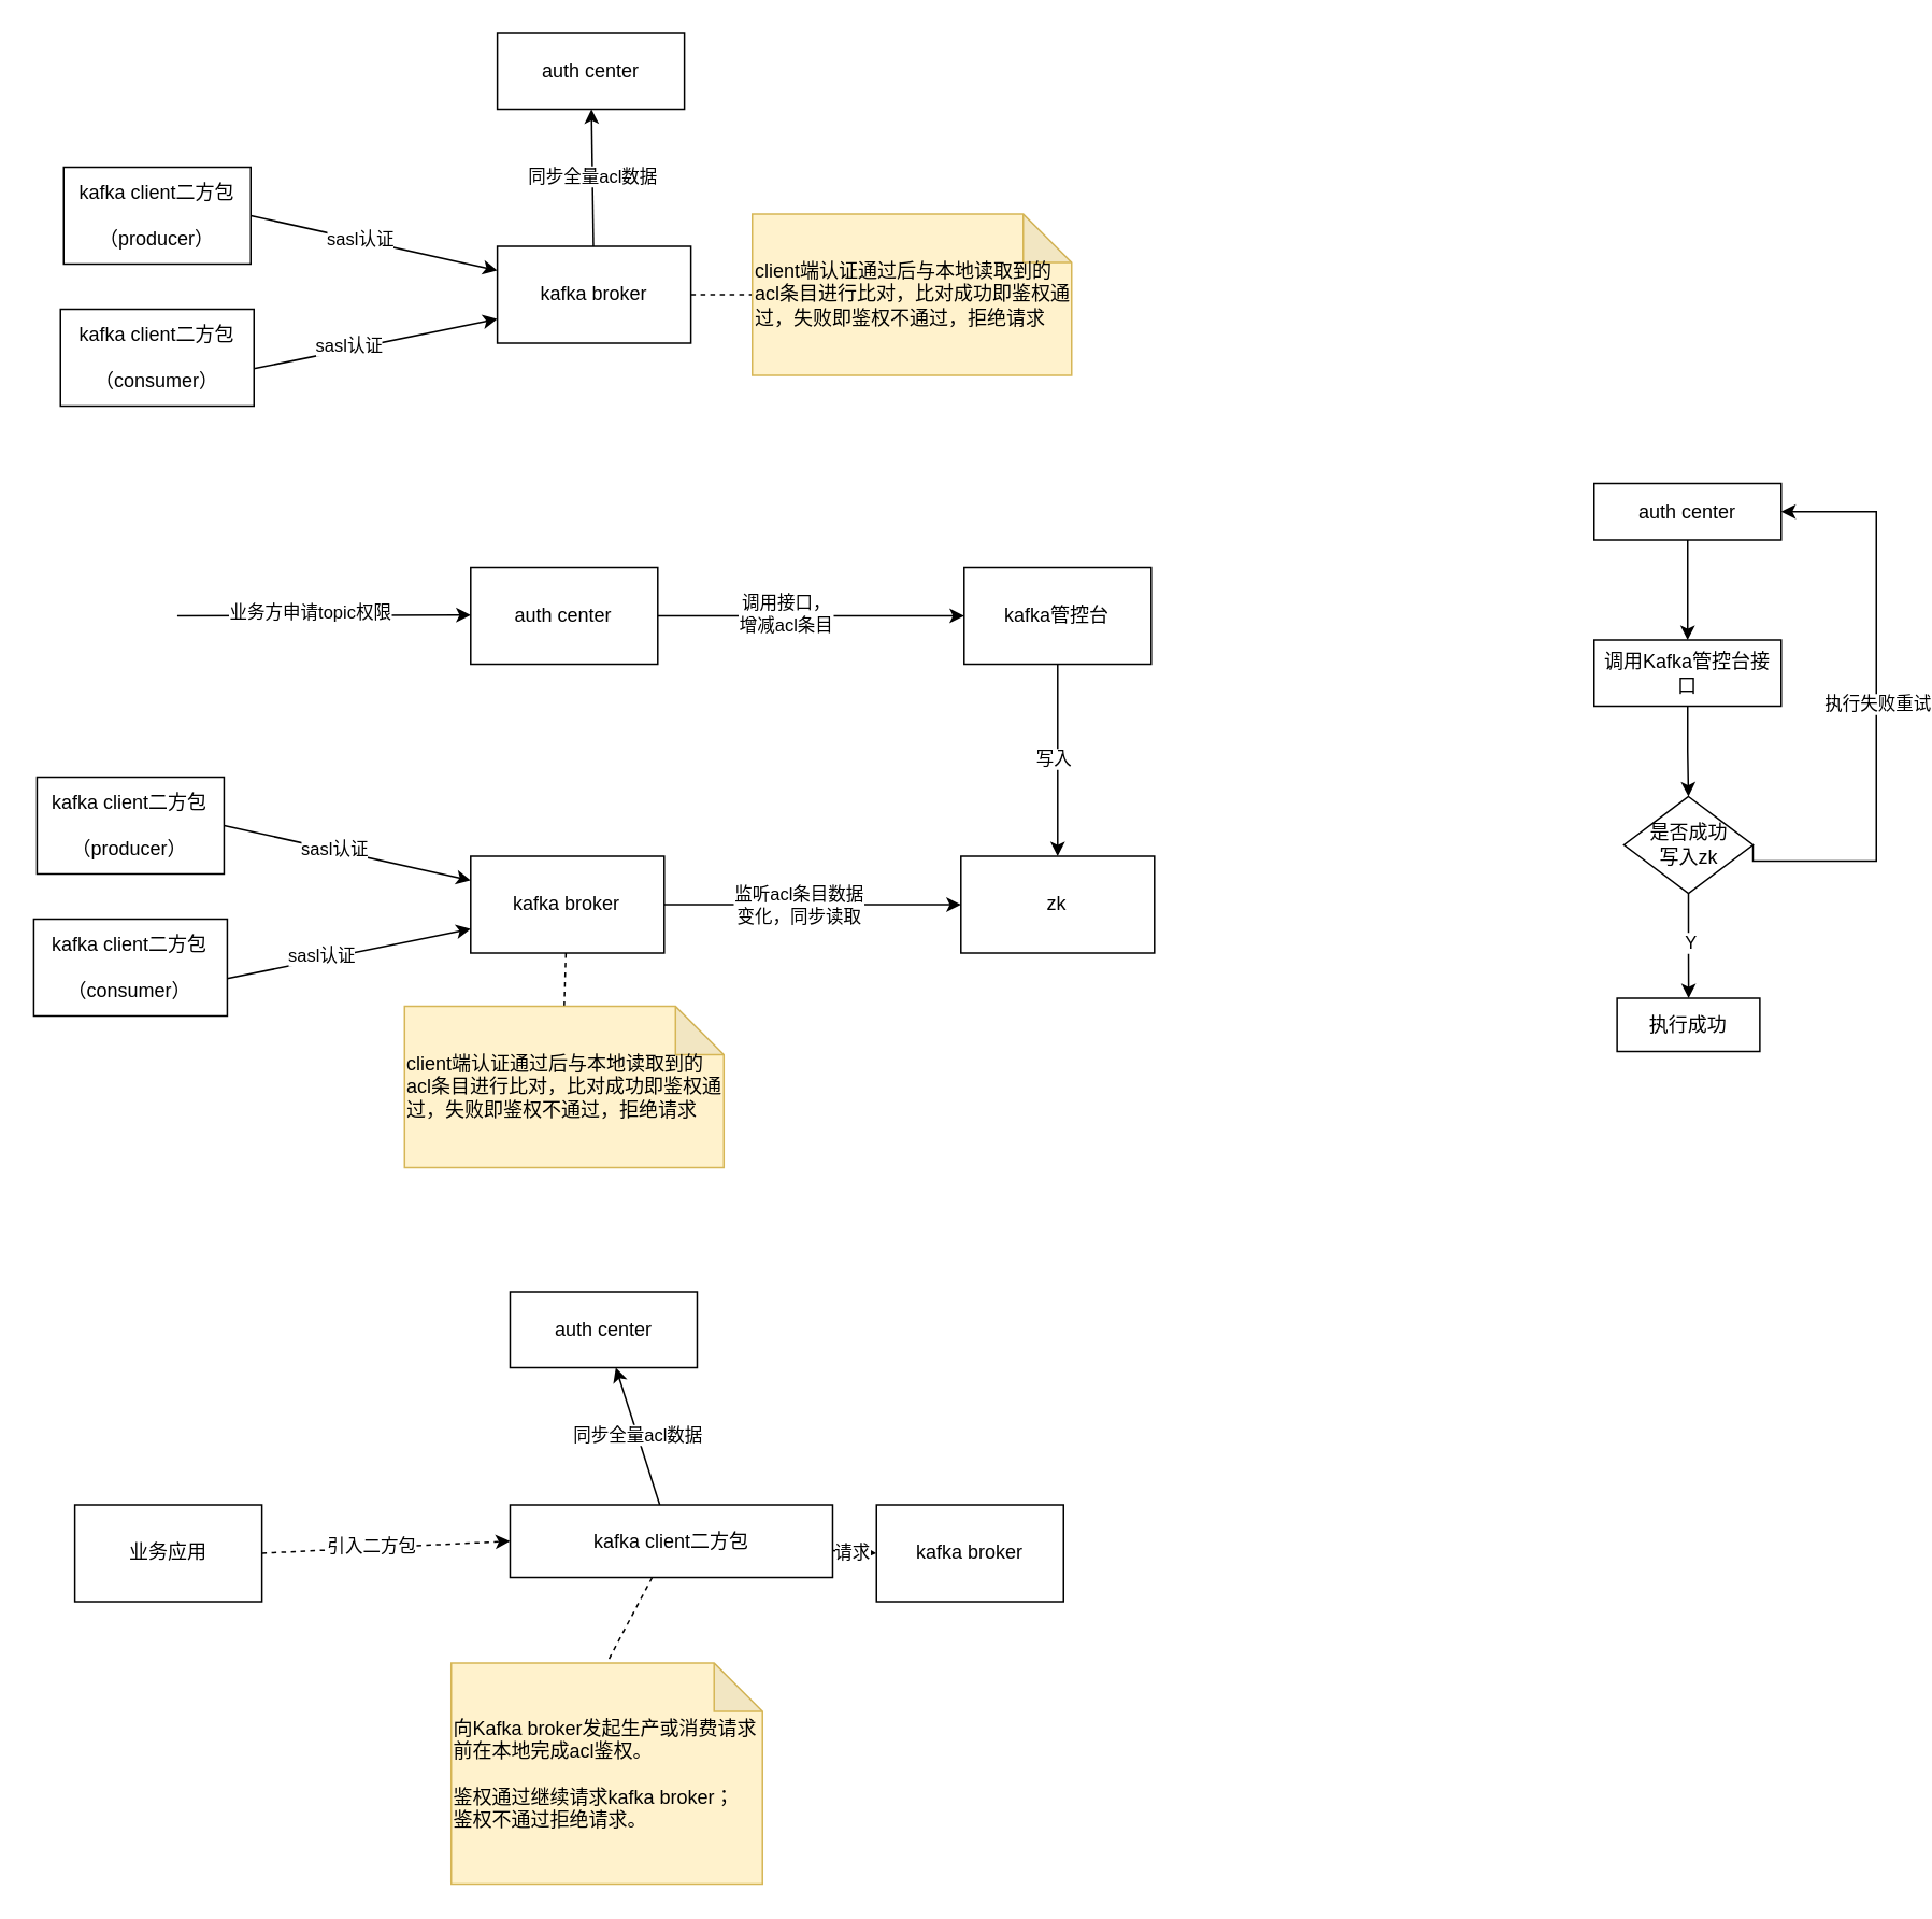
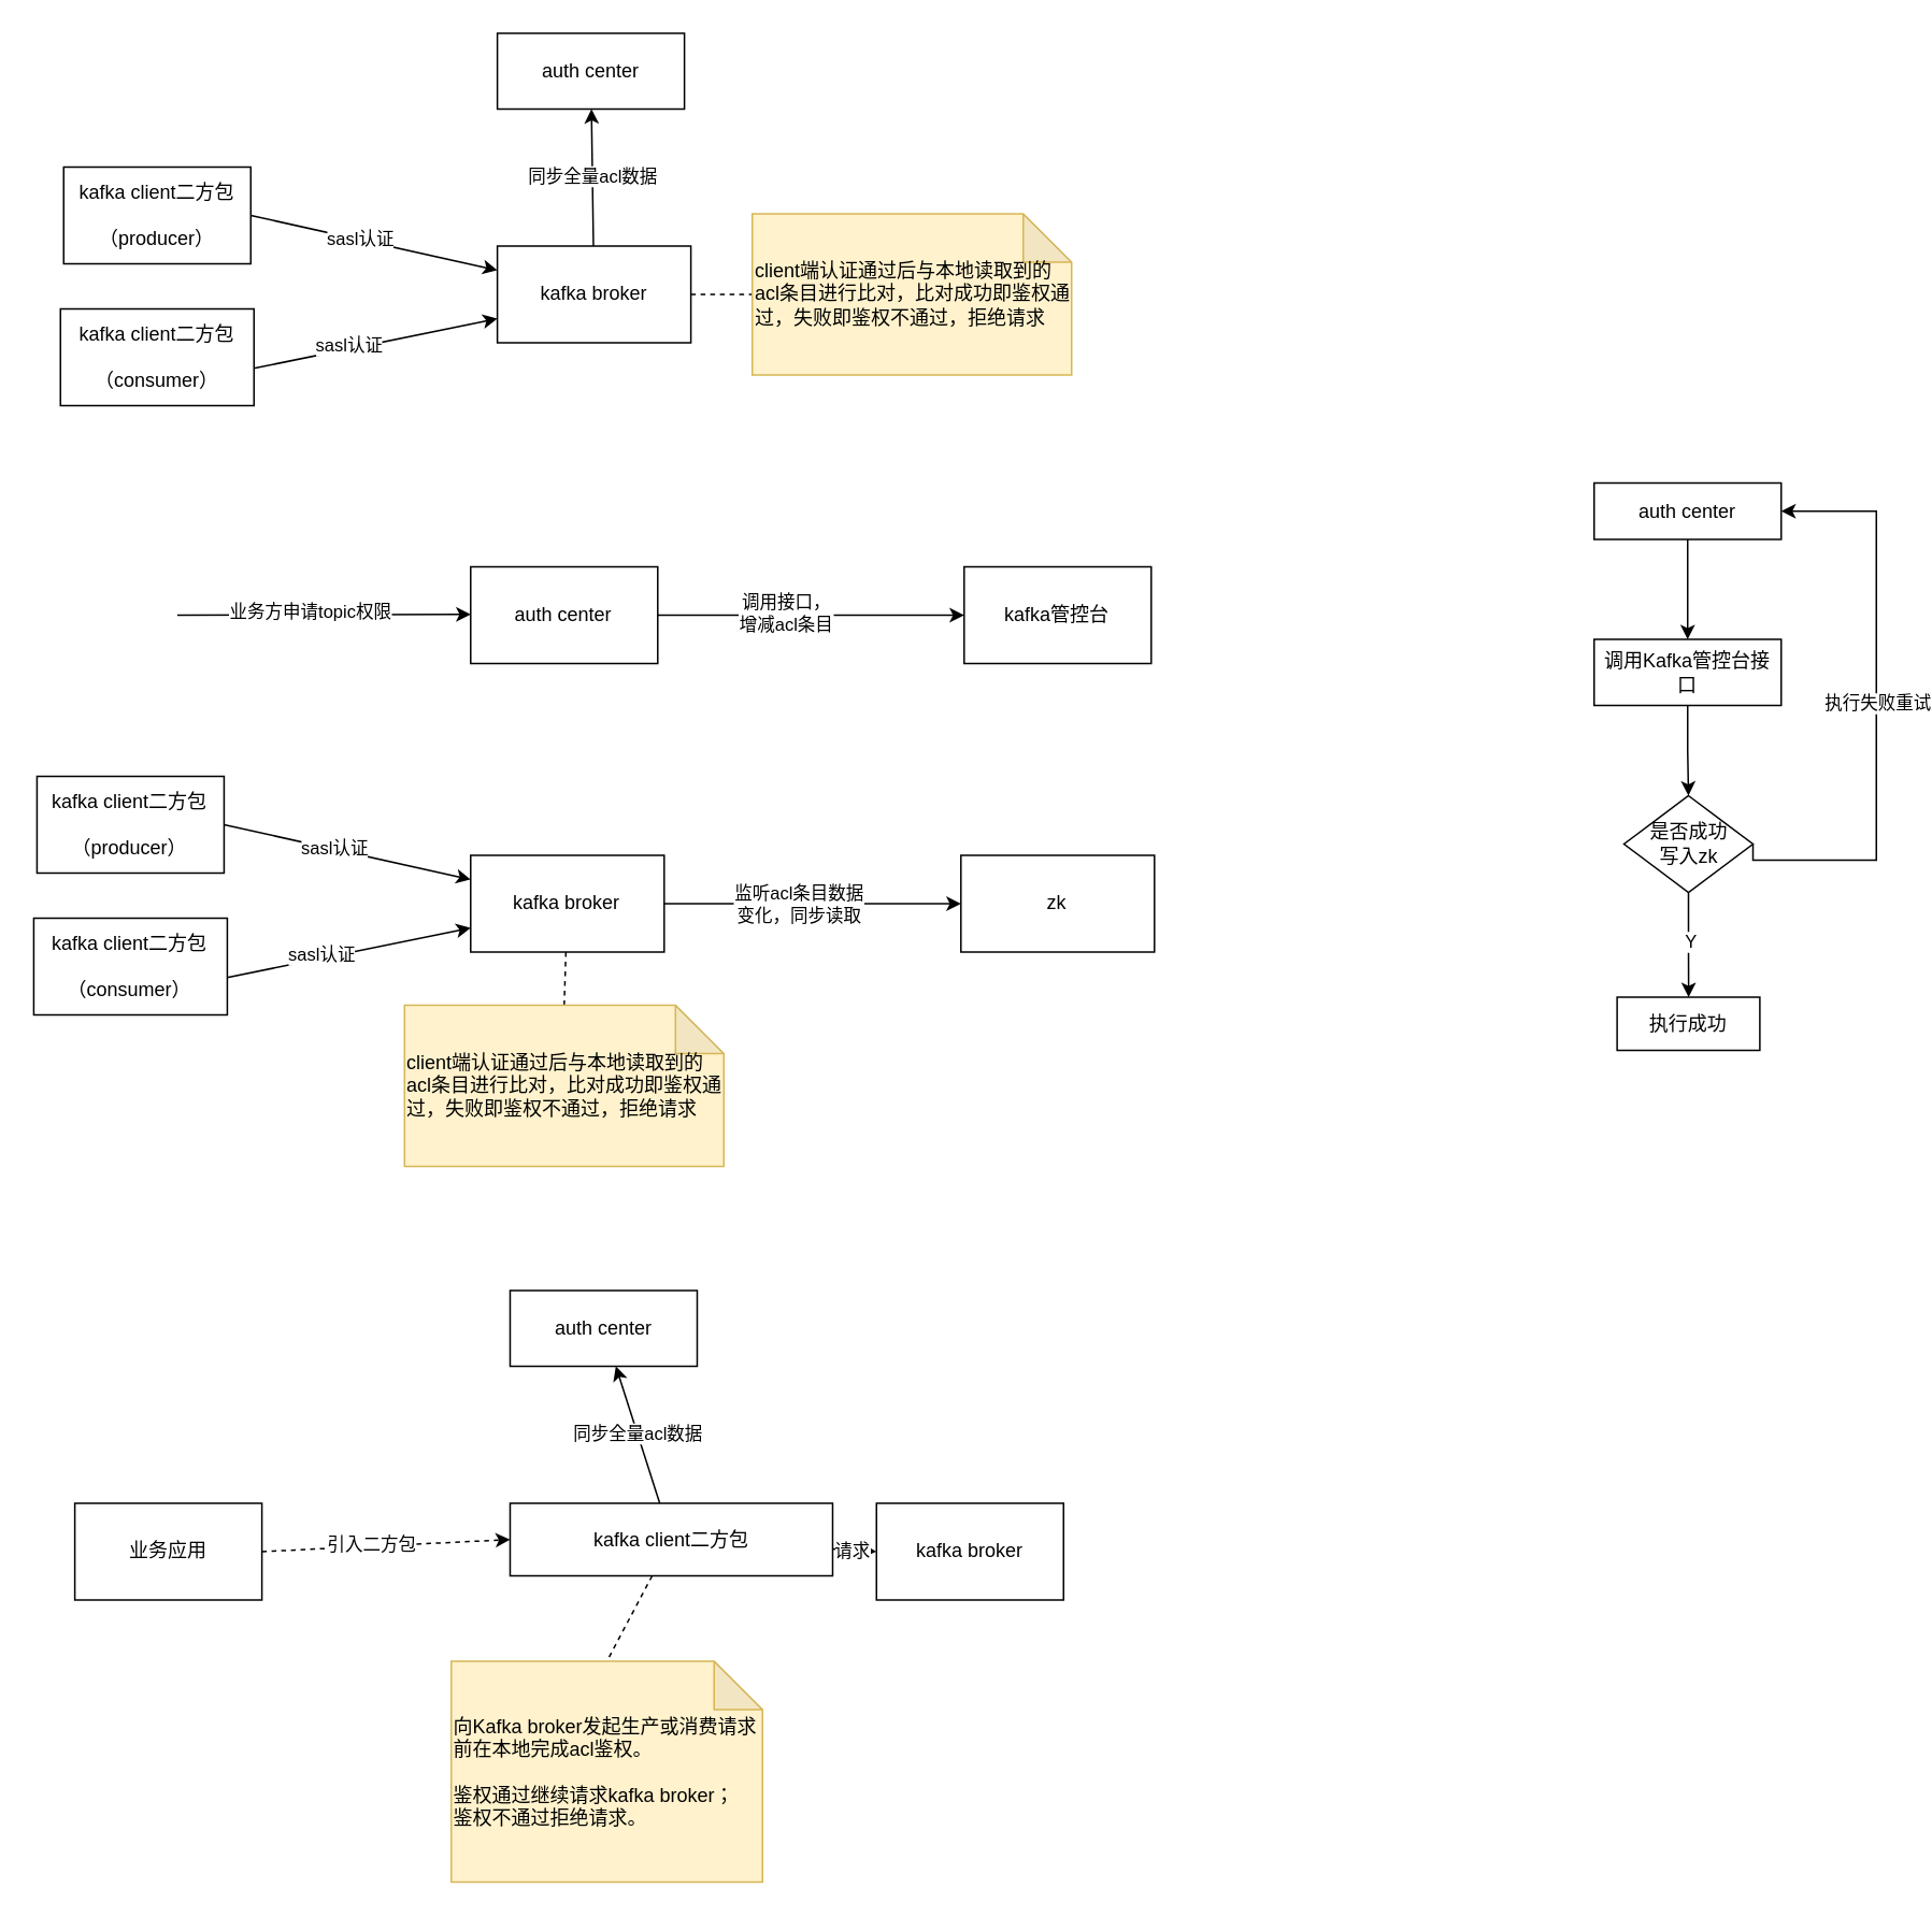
- <mxCell id="27" style="edgeStyle=none;rounded=0;orthogonalLoop=1;jettySize=auto;html=1;" parent="1" source="29" target="23" edge="1"><mxGeometry relative="1" as="geometry" /></mxCell>
- <mxCell id="28" value="写入" style="edgeLabel;html=1;align=center;verticalAlign=middle;resizable=0;points=[];" parent="27" vertex="1" connectable="0"><mxGeometry x="-0.025" y="-3" relative="1" as="geometry"><mxPoint as="offset" /></mxGeometry></mxCell>
